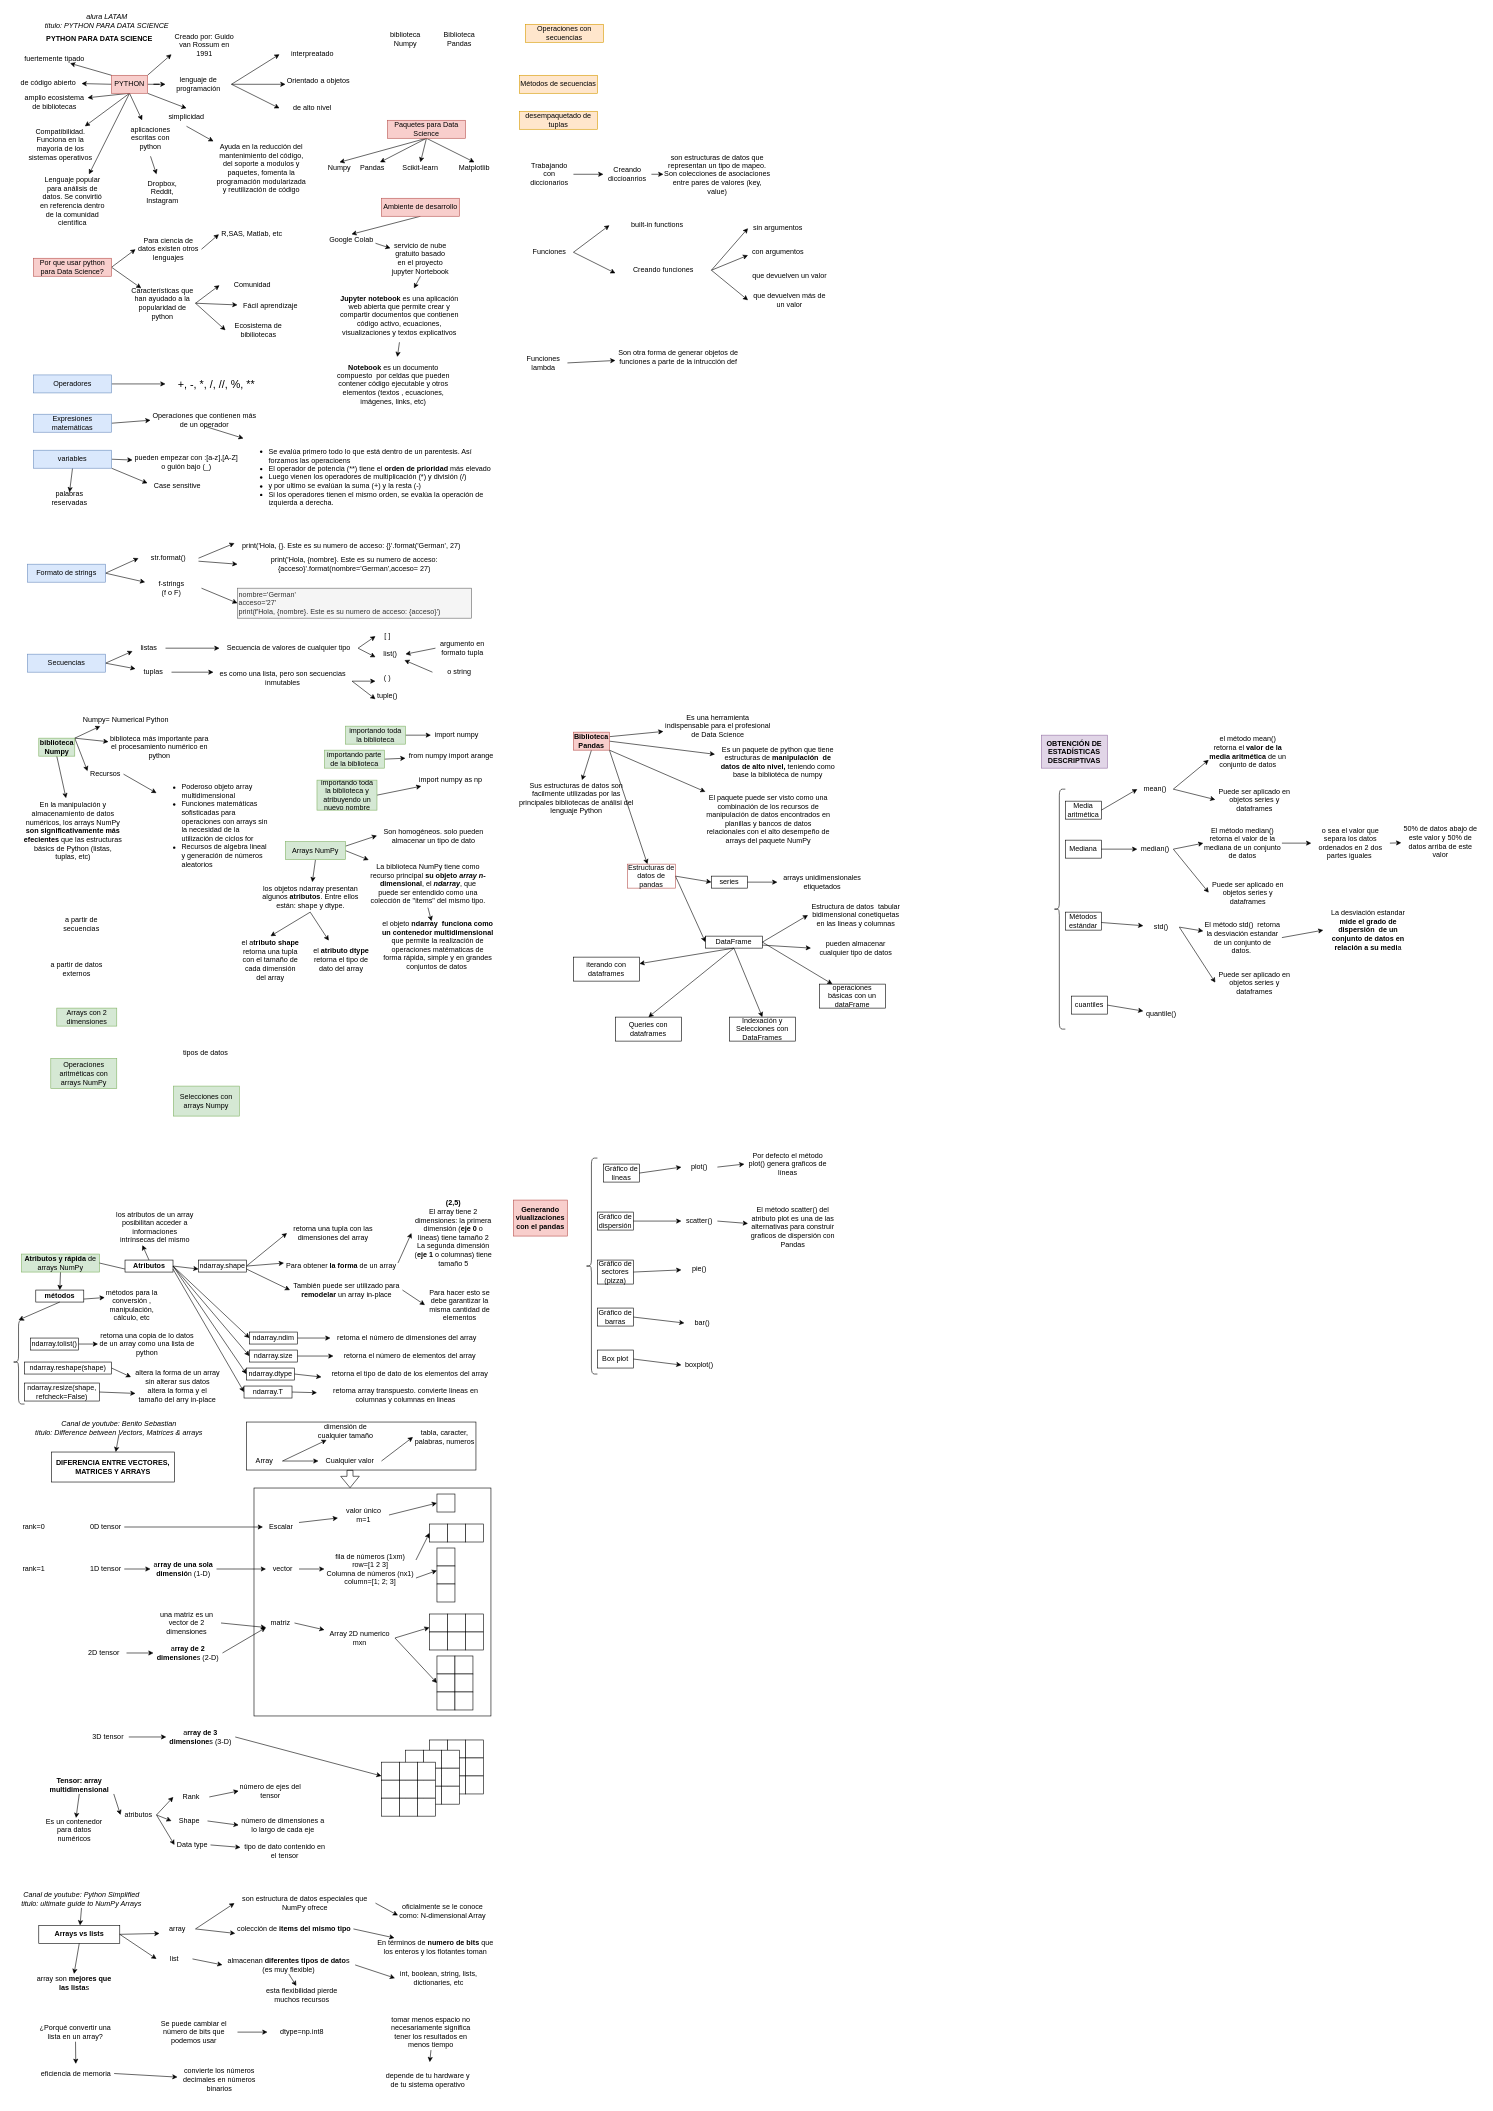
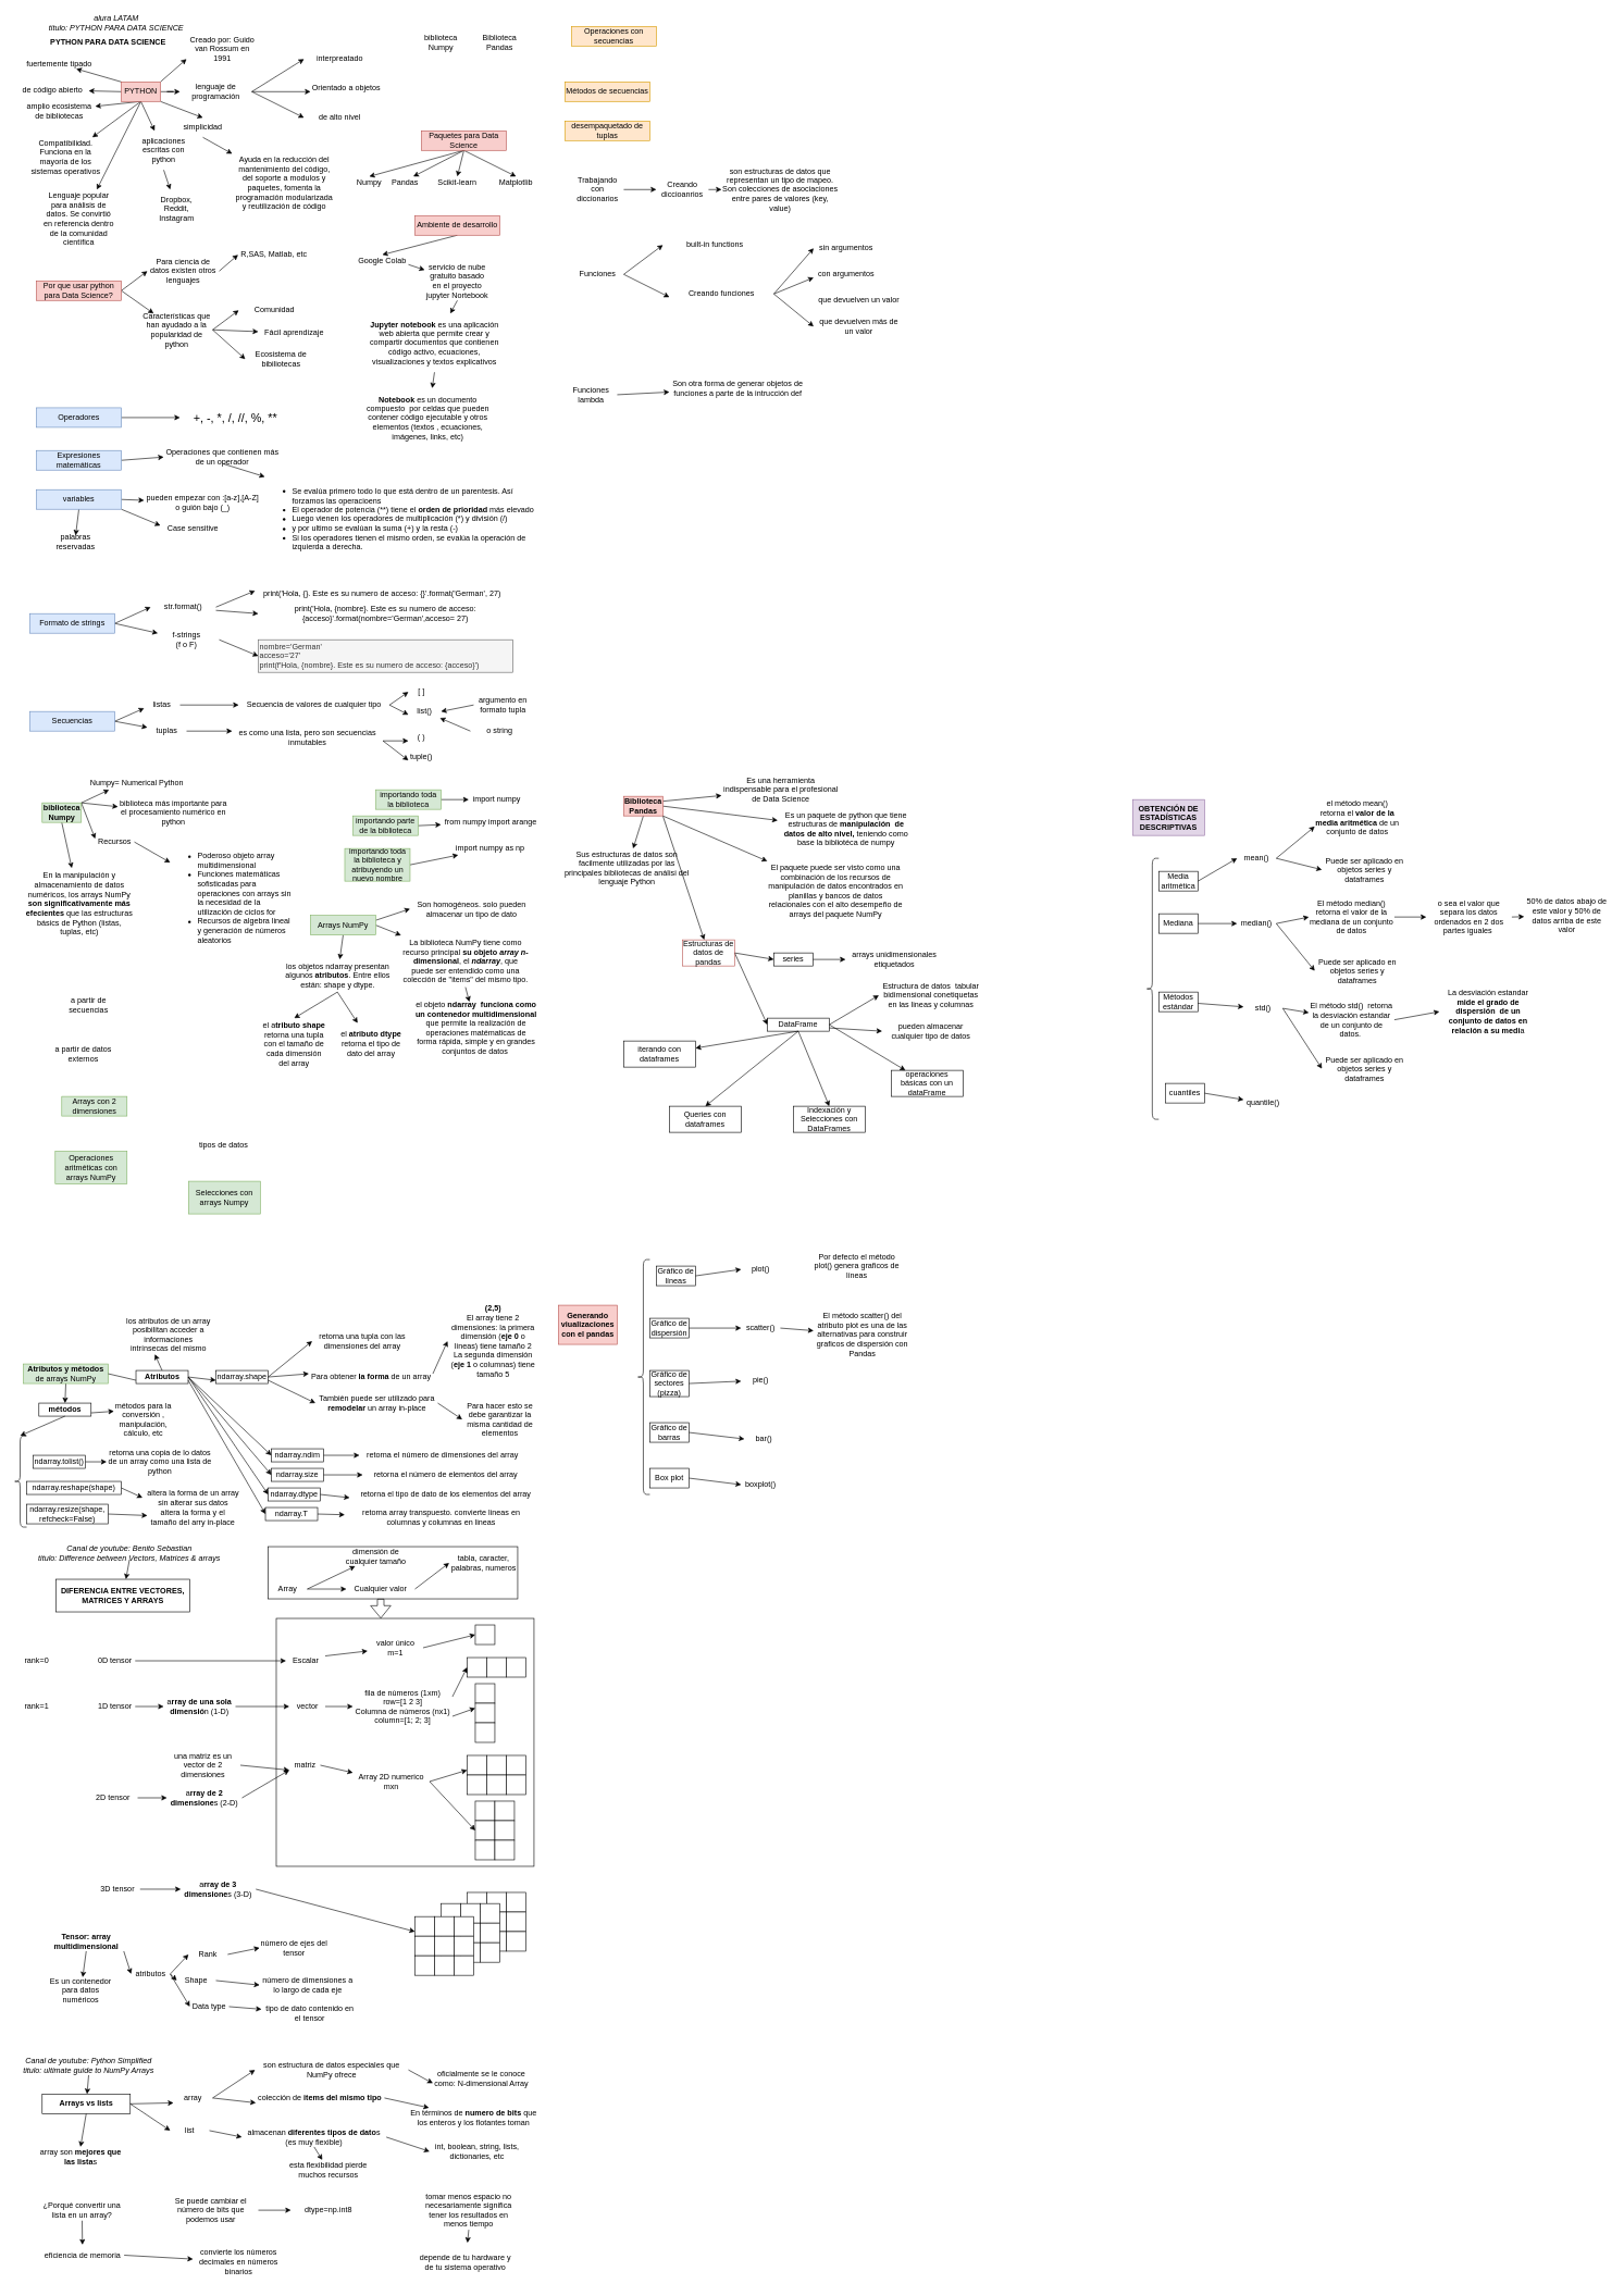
- <mxCell id="393" style="edgeStyle=none;rounded=0;orthogonalLoop=1;jettySize=auto;html=1;exitX=1;exitY=0.5;exitDx=0;exitDy=0;entryX=0;entryY=0.5;entryDx=0;entryDy=0;fontSize=12;" edge="1" parent="1" source="394" target="395"><mxGeometry relative="1" as="geometry" /></mxCell>
- <mxCell id="415" value="&lt;b&gt;Atributos y rápida&lt;/b&gt; de arrays NumPy" style="text;html=1;strokeColor=#82b366;fillColor=#d5e8d4;align=center;verticalAlign=middle;whiteSpace=wrap;rounded=0;" vertex="1" parent="1"><mxGeometry x="35" y="2090" width="130" height="30" as="geometry" /></mxCell>
+ <mxCell id="415" value="&lt;b&gt;Atributos y métodos&lt;/b&gt; de arrays NumPy" style="text;html=1;strokeColor=#82b366;fillColor=#d5e8d4;align=center;verticalAlign=middle;whiteSpace=wrap;rounded=0;" vertex="1" parent="1"><mxGeometry x="35" y="2090" width="130" height="30" as="geometry" /></mxCell>
- <mxCell id="326" value="Shape" style="text;html=1;strokeColor=none;fillColor=none;align=center;verticalAlign=middle;whiteSpace=wrap;rounded=0;fontSize=12;" vertex="1" parent="1"><mxGeometry x="285" y="3020" width="60" height="30" as="geometry" /></mxCell>
+ <mxCell id="326" value="Shape" style="text;html=1;strokeColor=none;fillColor=none;align=center;verticalAlign=middle;whiteSpace=wrap;rounded=0;fontSize=12;" vertex="1" parent="1"><mxGeometry x="270" y="3020" width="60" height="30" as="geometry" /></mxCell>
